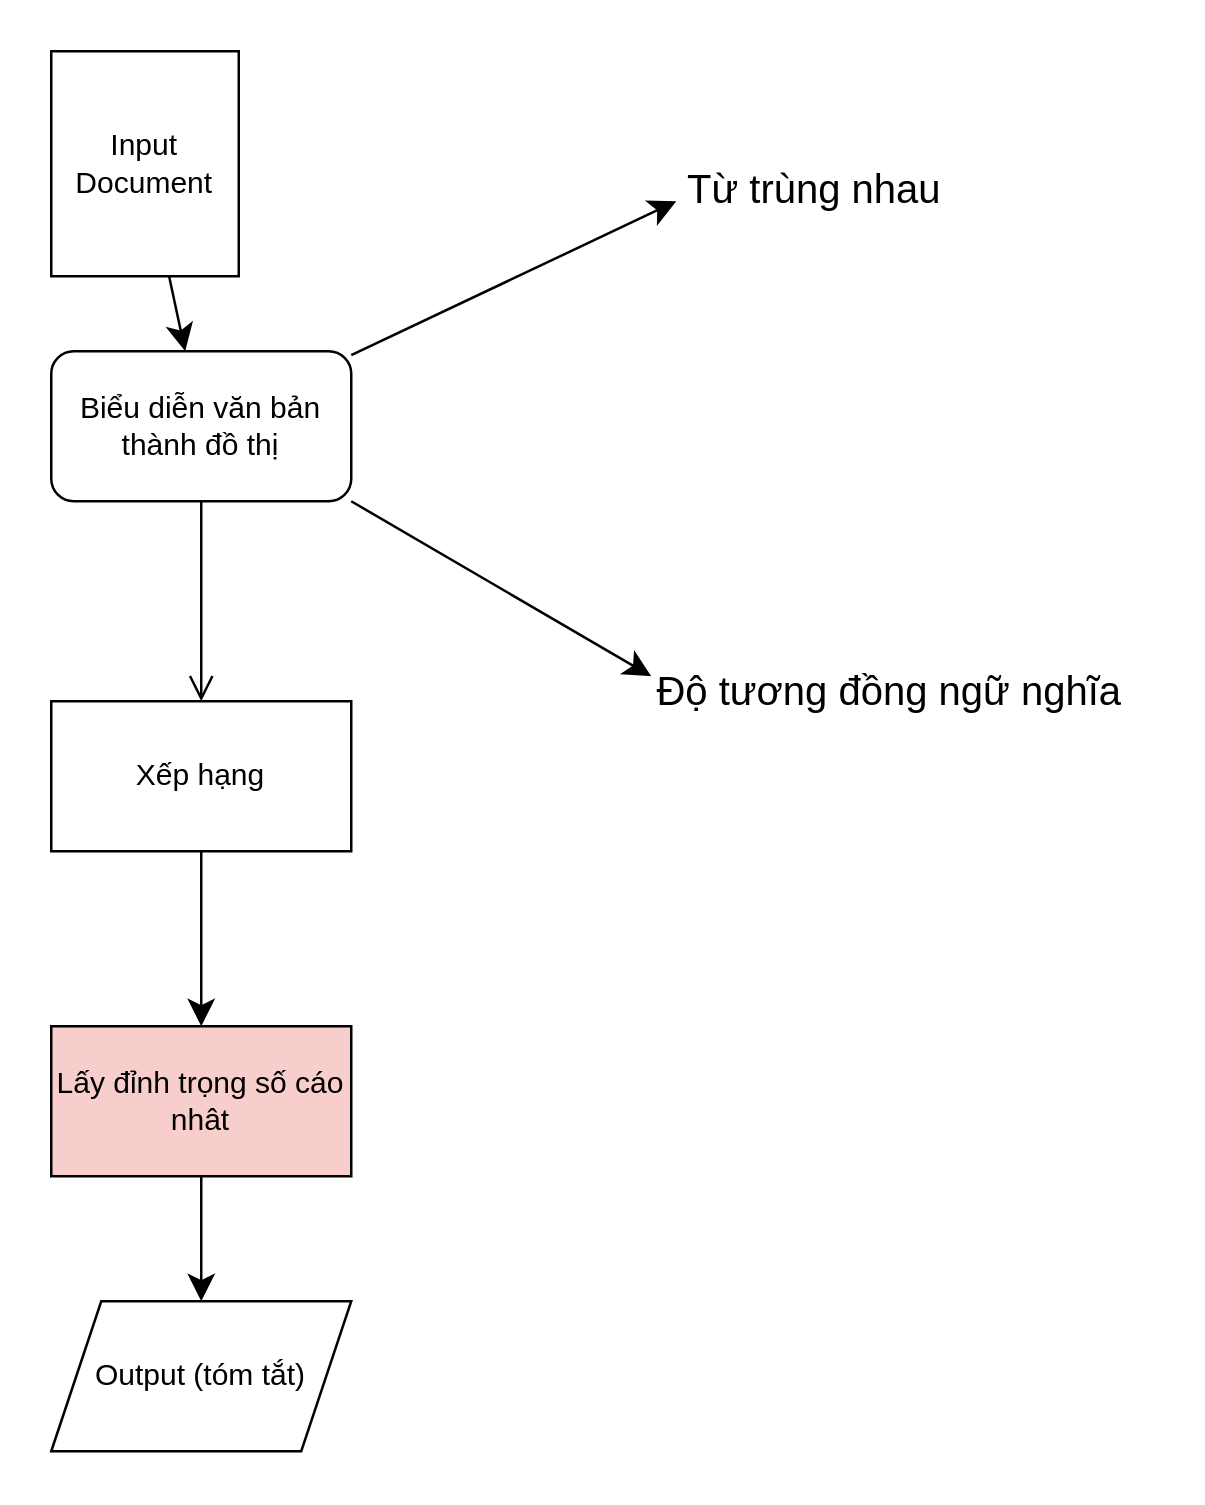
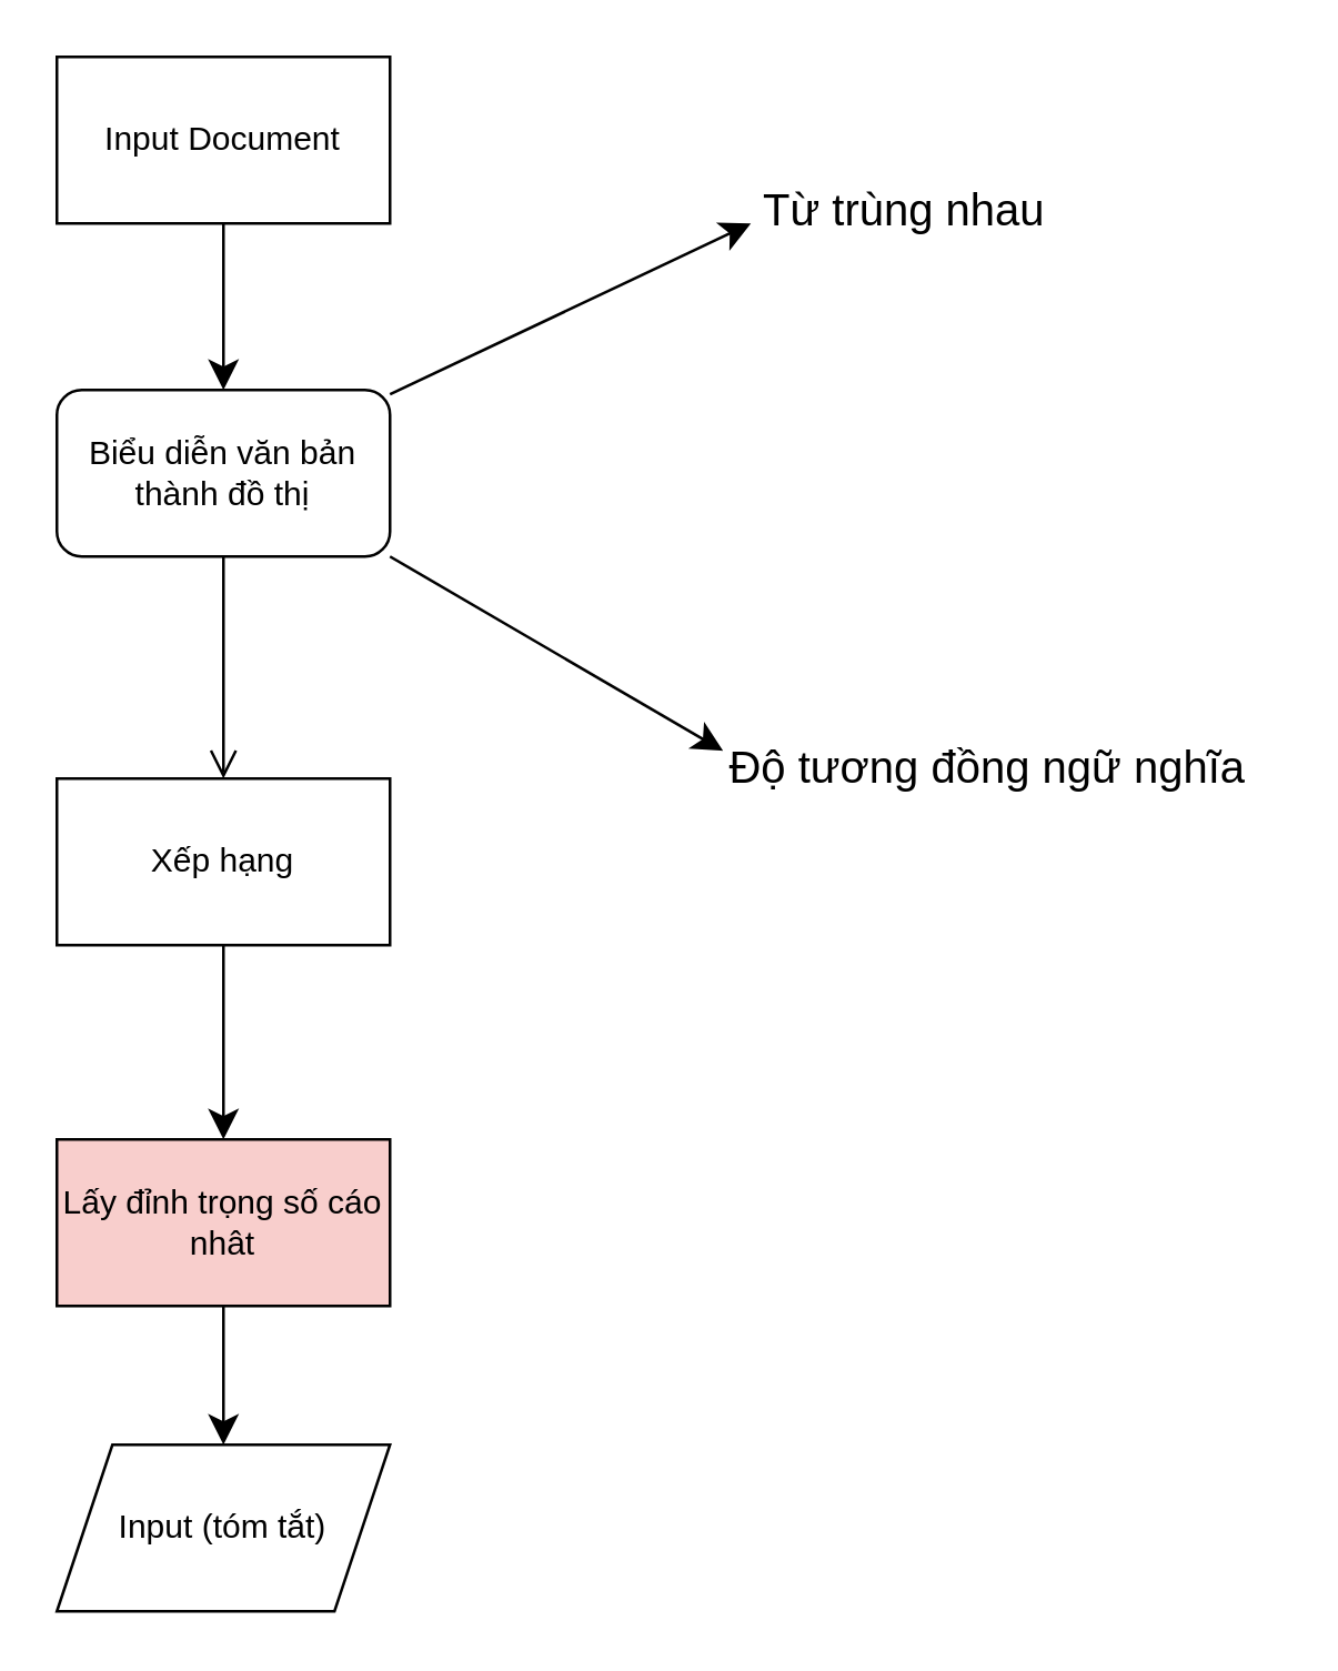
- <mxCell id="3" value="Input Document" style="rounded=0;whiteSpace=wrap;html=1;" vertex="1" parent="1"><mxGeometry x="20" y="20" width="75" height="90" as="geometry" /></mxCell>
+ <mxCell id="3" value="Input Document" style="rounded=0;whiteSpace=wrap;html=1;" vertex="1" parent="1"><mxGeometry x="20" y="20" width="120" height="60" as="geometry" /></mxCell>
- <mxCell id="11" value="Output (tóm tắt)" style="shape=parallelogram;perimeter=parallelogramPerimeter;whiteSpace=wrap;html=1;fixedSize=1;rounded=0;" vertex="1" parent="1"><mxGeometry x="20" y="520" width="120" height="60" as="geometry" /></mxCell>
+ <mxCell id="11" value="Input (tóm tắt)" style="shape=parallelogram;perimeter=parallelogramPerimeter;whiteSpace=wrap;html=1;fixedSize=1;rounded=0;" vertex="1" parent="1"><mxGeometry x="20" y="520" width="120" height="60" as="geometry" /></mxCell>
